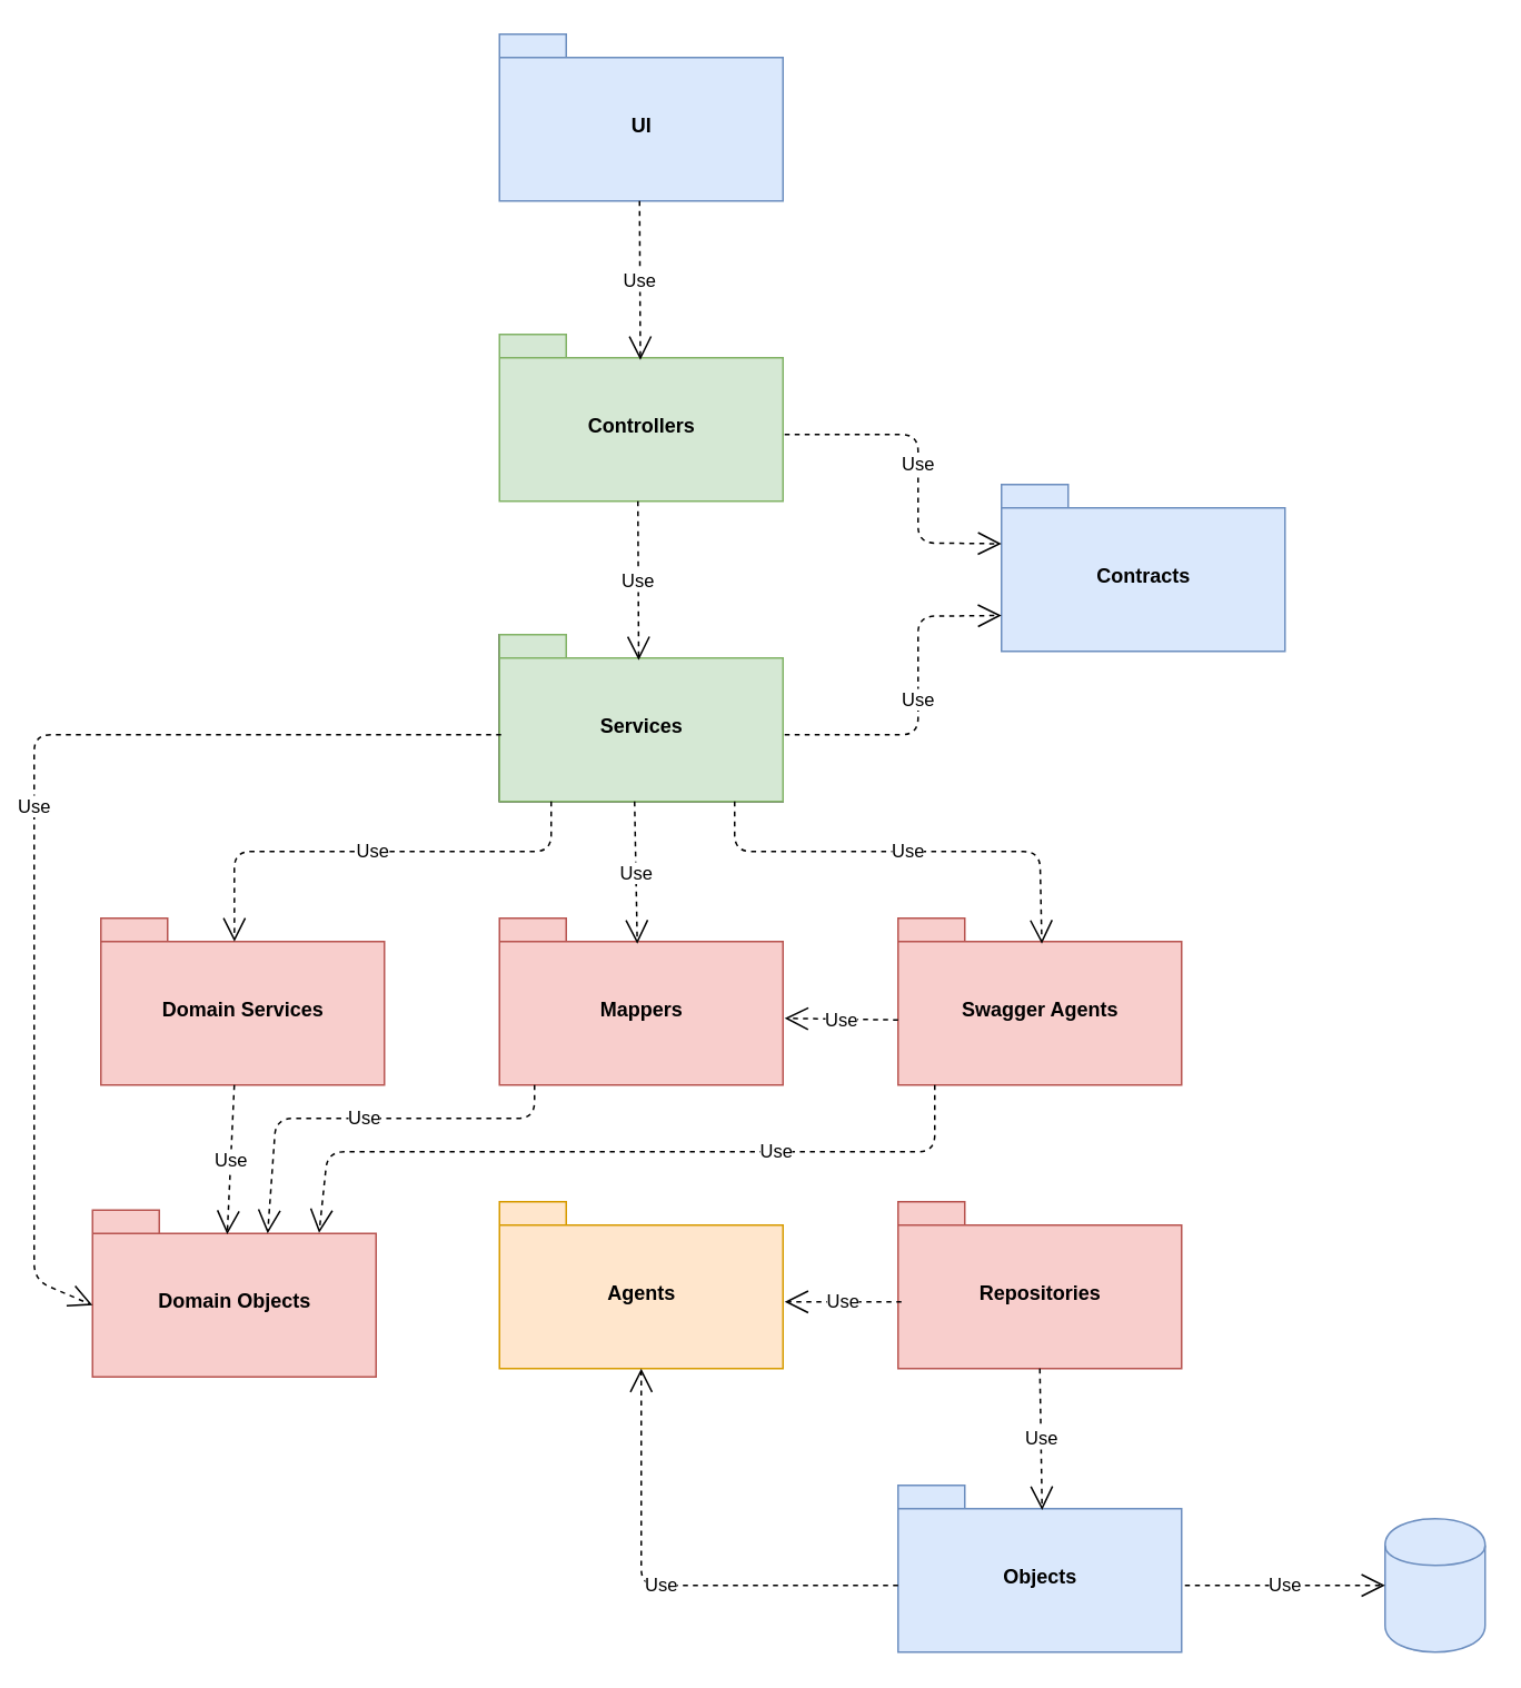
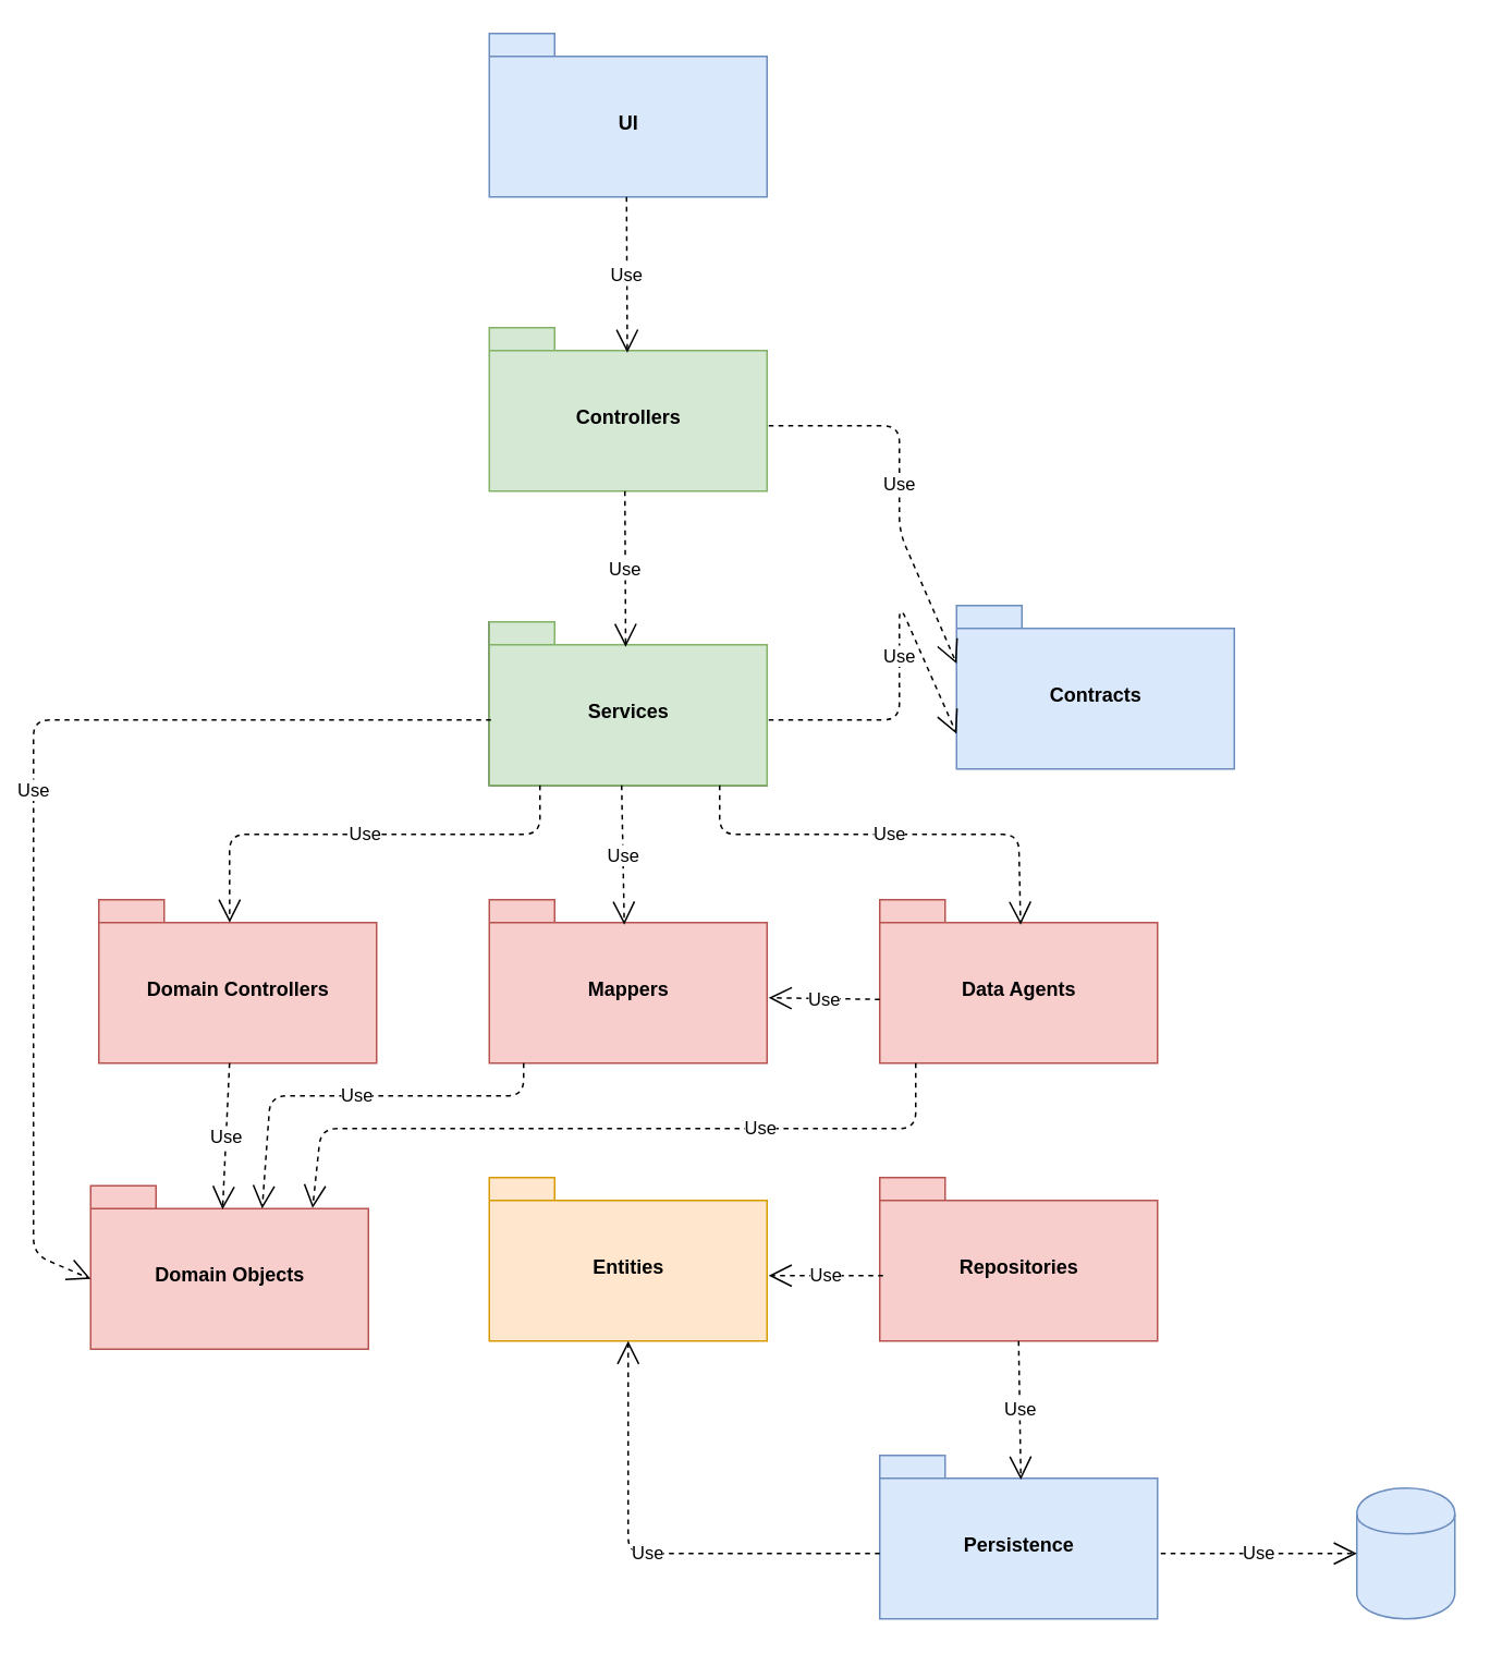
- <mxCell id="6" value="Contracts" style="shape=folder;fontStyle=1;spacingTop=10;tabWidth=40;tabHeight=14;tabPosition=left;html=1;fillColor=#dae8fc;strokeColor=#6c8ebf;" vertex="1" parent="1"><mxGeometry x="600" y="290" width="170" height="100" as="geometry" /></mxCell>
+ <mxCell id="6" value="Contracts" style="shape=folder;fontStyle=1;spacingTop=10;tabWidth=40;tabHeight=14;tabPosition=left;html=1;fillColor=#dae8fc;strokeColor=#6c8ebf;" vertex="1" parent="1"><mxGeometry x="585" y="370" width="170" height="100" as="geometry" /></mxCell>
- <mxCell id="9" value="&lt;font color=&quot;#000000&quot;&gt;Domain Services&lt;/font&gt;" style="shape=folder;fontStyle=1;spacingTop=10;tabWidth=40;tabHeight=14;tabPosition=left;html=1;fillColor=#f8cecc;strokeColor=#b85450;" vertex="1" parent="1"><mxGeometry x="60" y="550" width="170" height="100" as="geometry" /></mxCell>
+ <mxCell id="9" value="&lt;font color=&quot;#000000&quot;&gt;Domain Controllers&lt;/font&gt;" style="shape=folder;fontStyle=1;spacingTop=10;tabWidth=40;tabHeight=14;tabPosition=left;html=1;fillColor=#f8cecc;strokeColor=#b85450;" vertex="1" parent="1"><mxGeometry x="60" y="550" width="170" height="100" as="geometry" /></mxCell>
- <mxCell id="10" value="&lt;font color=&quot;#000000&quot;&gt;Swagger Agents&lt;/font&gt;" style="shape=folder;fontStyle=1;spacingTop=10;tabWidth=40;tabHeight=14;tabPosition=left;html=1;fillColor=#f8cecc;strokeColor=#b85450;" vertex="1" parent="1"><mxGeometry x="538" y="550" width="170" height="100" as="geometry" /></mxCell>
+ <mxCell id="10" value="&lt;font color=&quot;#000000&quot;&gt;Data Agents&lt;/font&gt;" style="shape=folder;fontStyle=1;spacingTop=10;tabWidth=40;tabHeight=14;tabPosition=left;html=1;fillColor=#f8cecc;strokeColor=#b85450;" vertex="1" parent="1"><mxGeometry x="538" y="550" width="170" height="100" as="geometry" /></mxCell>
- <mxCell id="18" value="Agents" style="shape=folder;fontStyle=1;spacingTop=10;tabWidth=40;tabHeight=14;tabPosition=left;html=1;fillColor=#ffe6cc;strokeColor=#d79b00;" vertex="1" parent="1"><mxGeometry x="299" y="720" width="170" height="100" as="geometry" /></mxCell>
+ <mxCell id="18" value="Entities" style="shape=folder;fontStyle=1;spacingTop=10;tabWidth=40;tabHeight=14;tabPosition=left;html=1;fillColor=#ffe6cc;strokeColor=#d79b00;" vertex="1" parent="1"><mxGeometry x="299" y="720" width="170" height="100" as="geometry" /></mxCell>
- <mxCell id="20" value="Objects" style="shape=folder;fontStyle=1;spacingTop=10;tabWidth=40;tabHeight=14;tabPosition=left;html=1;fillColor=#dae8fc;strokeColor=#6c8ebf;" vertex="1" parent="1"><mxGeometry x="538" y="890" width="170" height="100" as="geometry" /></mxCell>
+ <mxCell id="20" value="Persistence" style="shape=folder;fontStyle=1;spacingTop=10;tabWidth=40;tabHeight=14;tabPosition=left;html=1;fillColor=#dae8fc;strokeColor=#6c8ebf;" vertex="1" parent="1"><mxGeometry x="538" y="890" width="170" height="100" as="geometry" /></mxCell>
